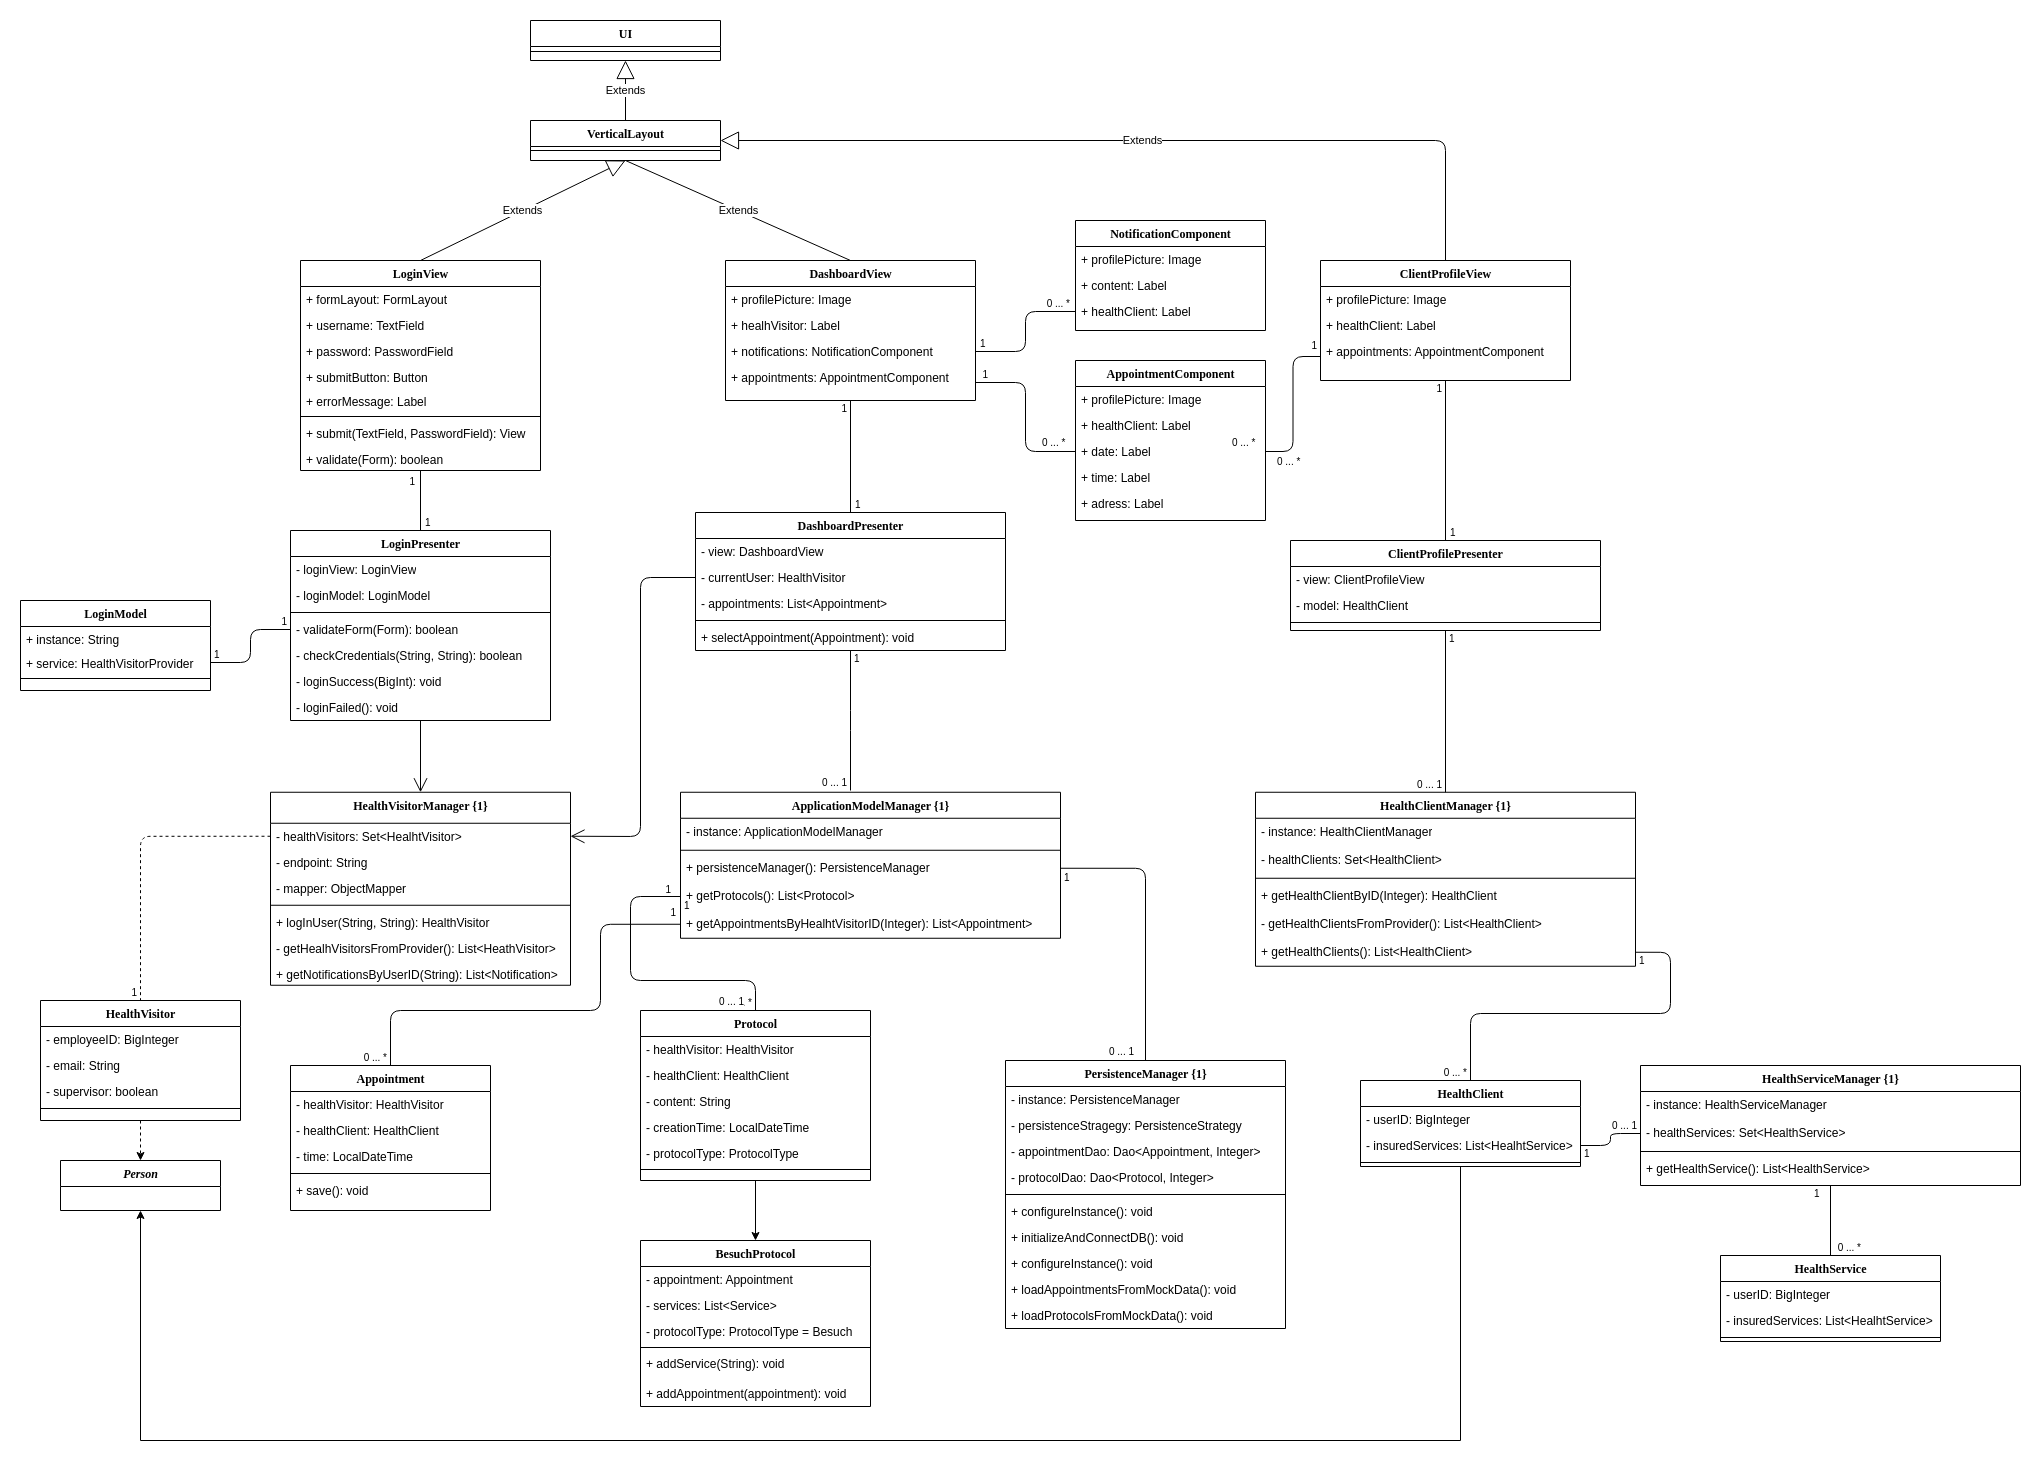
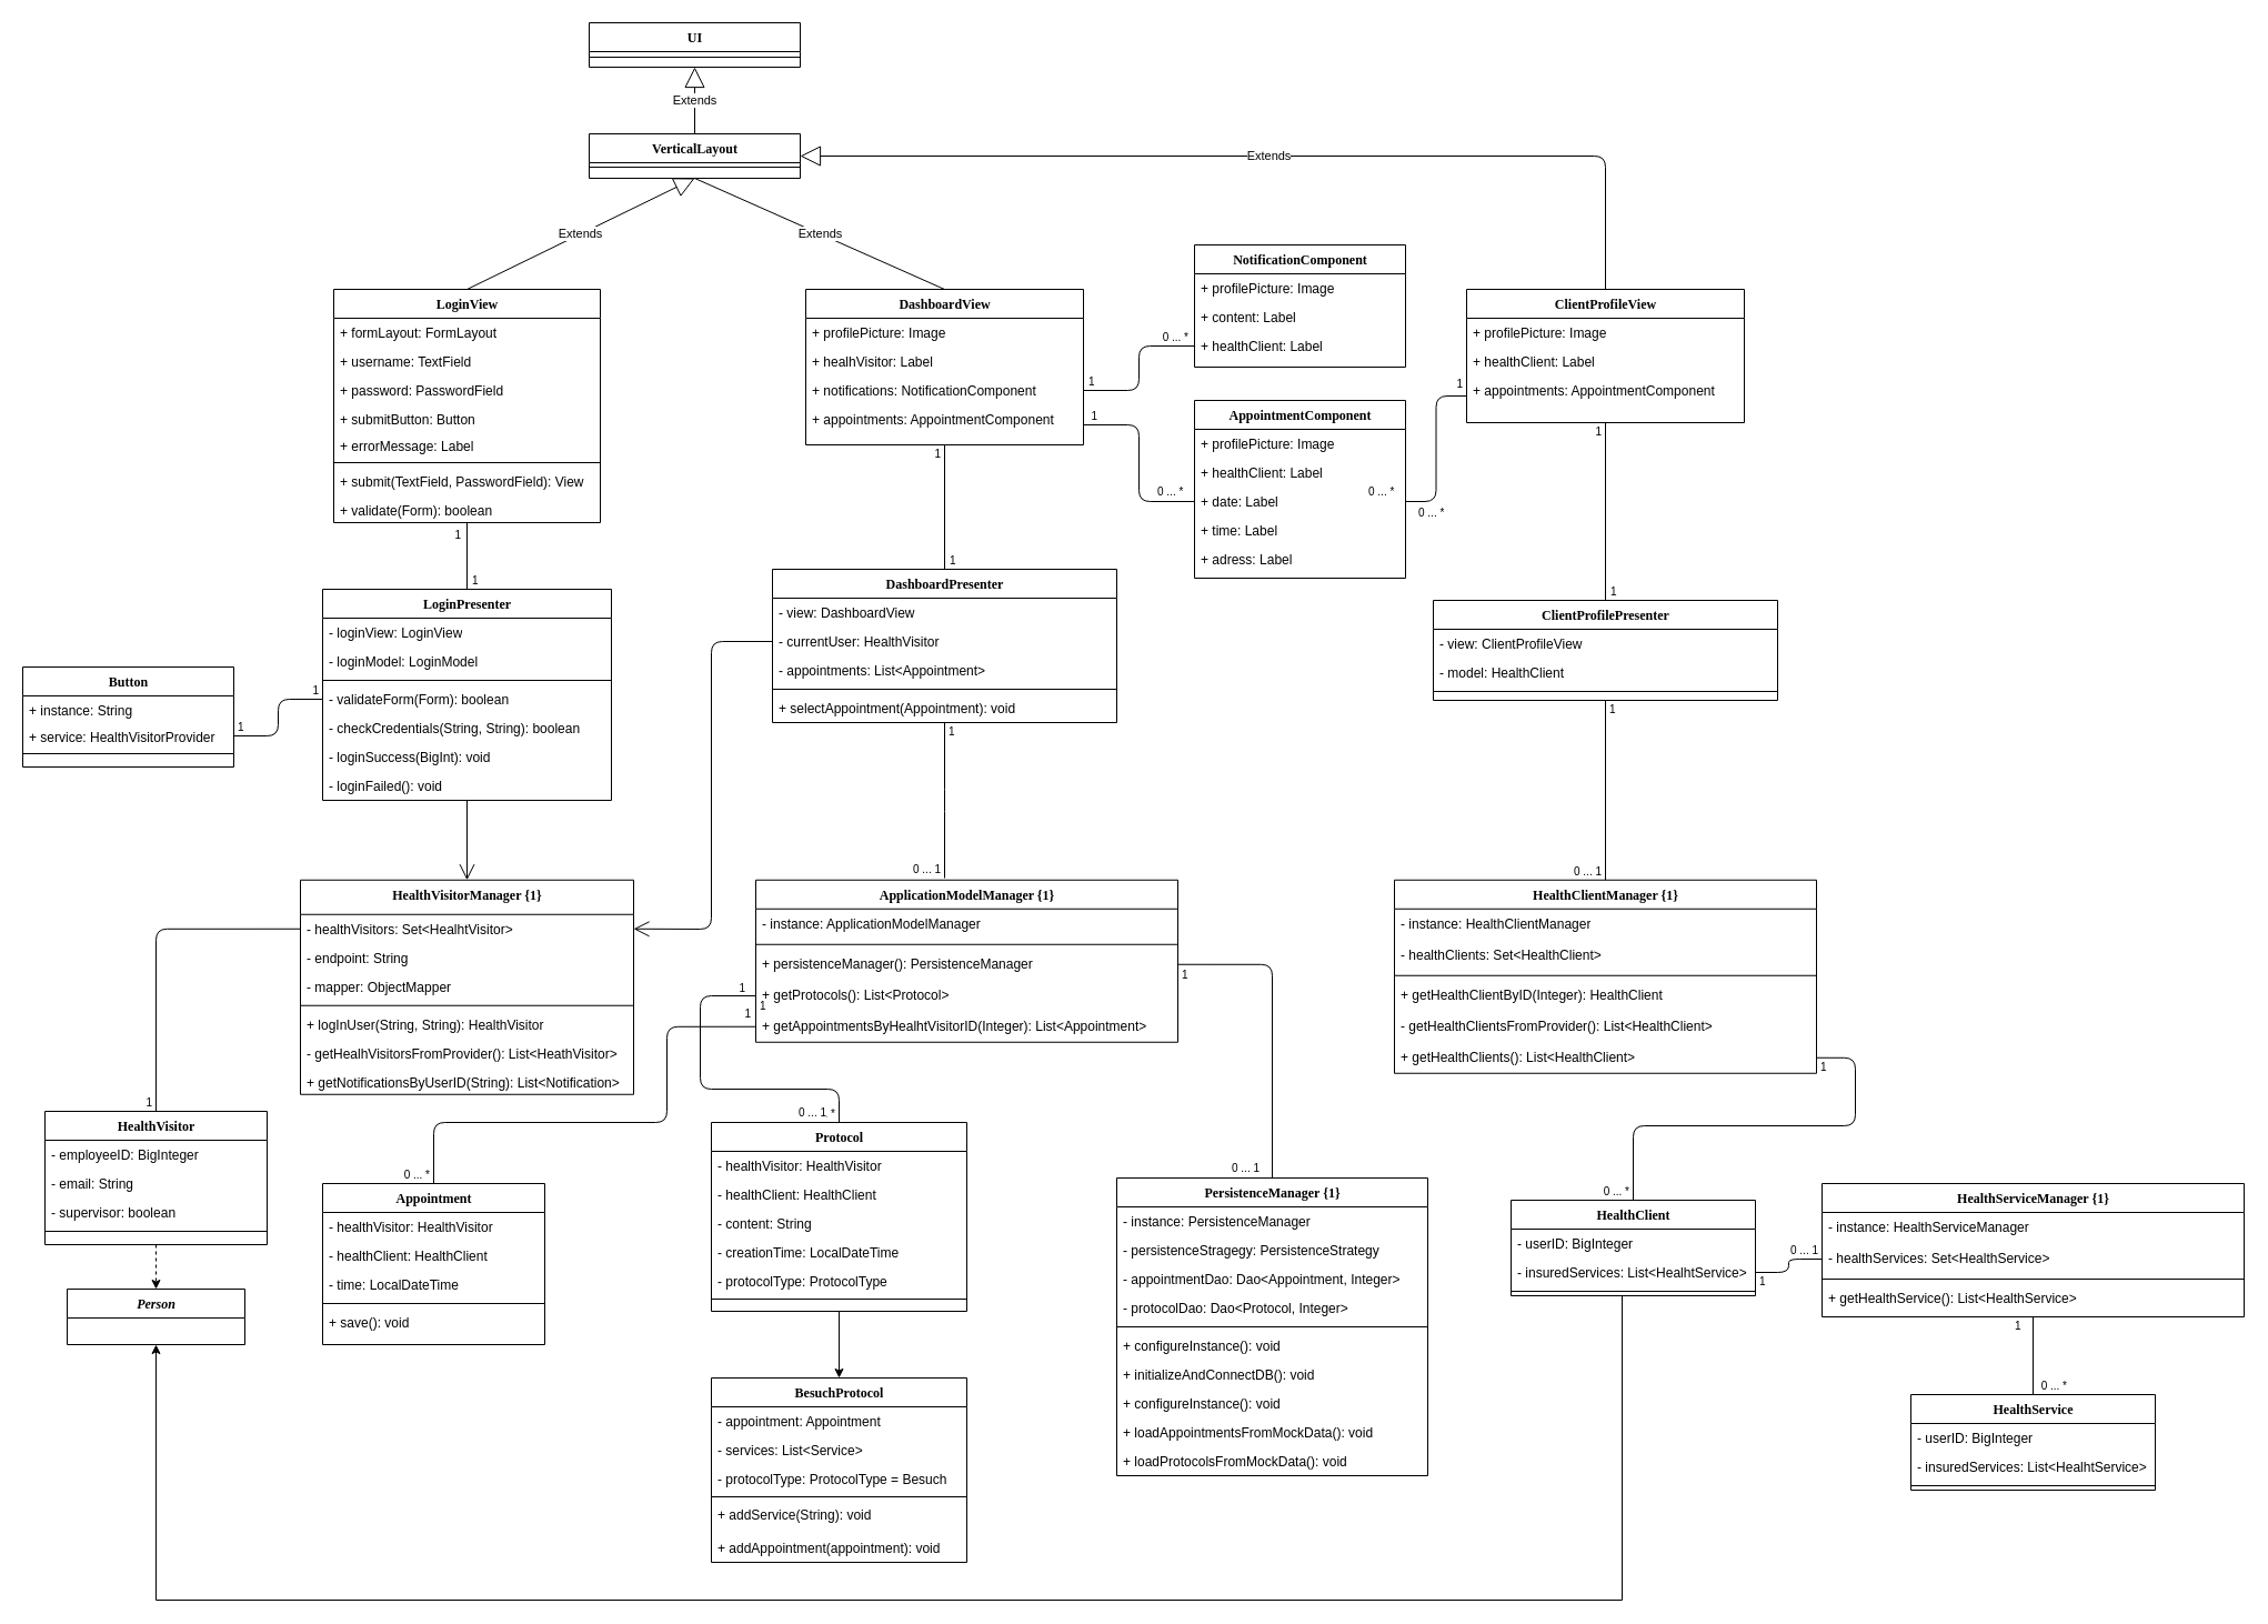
- <mxCell id="61" value="LoginModel" style="swimlane;html=1;fontStyle=1;align=center;verticalAlign=top;childLayout=stackLayout;horizontal=1;startSize=26;horizontalStack=0;resizeParent=1;resizeLast=0;collapsible=1;marginBottom=0;swimlaneFillColor=#ffffff;rounded=0;shadow=0;comic=0;labelBackgroundColor=none;strokeWidth=1;fillColor=none;fontFamily=Verdana;fontSize=12" parent="1" vertex="1"><mxGeometry x="20" y="600" width="190" height="90" as="geometry" /></mxCell>
+ <mxCell id="61" value="Button" style="swimlane;html=1;fontStyle=1;align=center;verticalAlign=top;childLayout=stackLayout;horizontal=1;startSize=26;horizontalStack=0;resizeParent=1;resizeLast=0;collapsible=1;marginBottom=0;swimlaneFillColor=#ffffff;rounded=0;shadow=0;comic=0;labelBackgroundColor=none;strokeWidth=1;fillColor=none;fontFamily=Verdana;fontSize=12" parent="1" vertex="1"><mxGeometry x="20" y="600" width="190" height="90" as="geometry" /></mxCell>
- <mxCell id="66" value="" style="endArrow=none;html=1;edgeStyle=orthogonalEdgeStyle;exitX=0;exitY=0.5;exitDx=0;exitDy=0;entryX=0.5;entryY=0;entryDx=0;entryDy=0;dashed=1;" parent="1" source="79" target="86" edge="1"><mxGeometry relative="1" as="geometry"><mxPoint x="400" y="1020" as="sourcePoint" /><mxPoint x="370" y="1077" as="targetPoint" /></mxGeometry></mxCell>
+ <mxCell id="66" value="" style="endArrow=none;html=1;edgeStyle=orthogonalEdgeStyle;exitX=0;exitY=0.5;exitDx=0;exitDy=0;entryX=0.5;entryY=0;entryDx=0;entryDy=0;" parent="1" source="79" target="86" edge="1"><mxGeometry relative="1" as="geometry"><mxPoint x="400" y="1020" as="sourcePoint" /><mxPoint x="370" y="1077" as="targetPoint" /></mxGeometry></mxCell>
